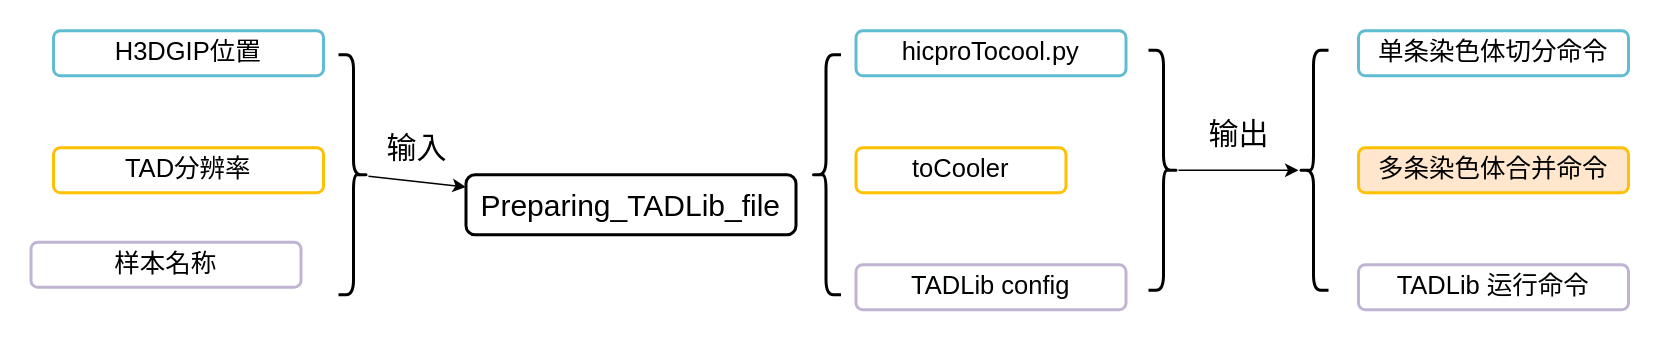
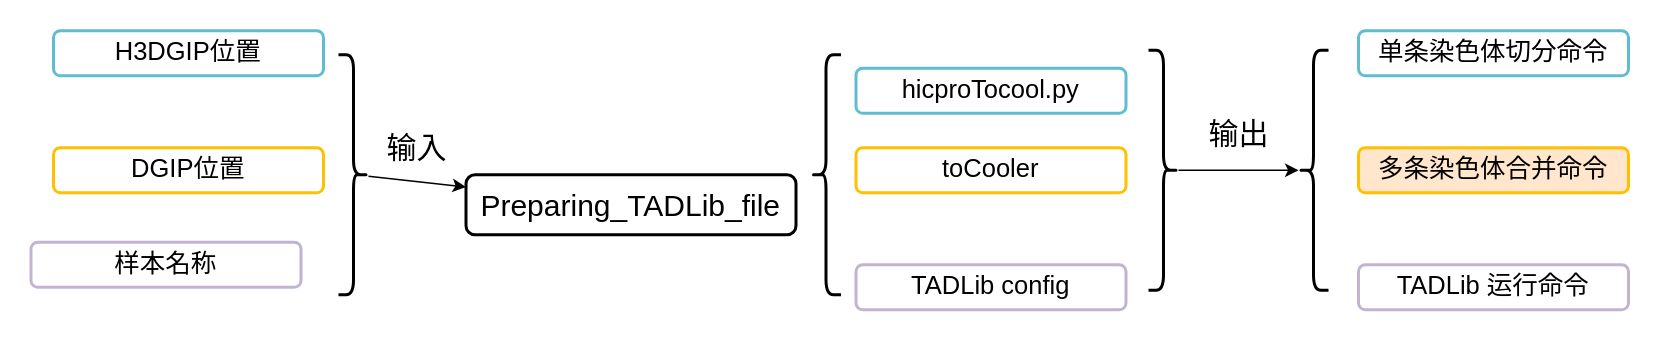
- <mxCell id="4" value="hicproTocool.py" style="rounded=1;whiteSpace=wrap;html=1;strokeWidth=2;fontSize=17;strokeColor=#60BCD1;" parent="1" vertex="1"><mxGeometry x="570" y="20" width="180" height="30" as="geometry" /></mxCell>
+ <mxCell id="4" value="hicproTocool.py" style="rounded=1;whiteSpace=wrap;html=1;strokeWidth=2;fontSize=17;strokeColor=#60BCD1;" parent="1" vertex="1"><mxGeometry x="570" y="45" width="180" height="30" as="geometry" /></mxCell>
- <mxCell id="10" value="TAD分辨率" style="rounded=1;whiteSpace=wrap;html=1;strokeWidth=2;fontSize=17;strokeColor=#FEC000;" vertex="1" parent="1"><mxGeometry x="35" y="98" width="180" height="30" as="geometry" /></mxCell>
+ <mxCell id="10" value="DGIP位置" style="rounded=1;whiteSpace=wrap;html=1;strokeWidth=2;fontSize=17;strokeColor=#FEC000;" vertex="1" parent="1"><mxGeometry x="35" y="98" width="180" height="30" as="geometry" /></mxCell>
- <mxCell id="5" value="toCooler" style="rounded=1;whiteSpace=wrap;html=1;strokeWidth=2;fontSize=17;strokeColor=#FEC000;" parent="1" vertex="1"><mxGeometry x="570" y="98" width="140" height="30" as="geometry" /></mxCell>
+ <mxCell id="5" value="toCooler" style="rounded=1;whiteSpace=wrap;html=1;strokeWidth=2;fontSize=17;strokeColor=#FEC000;" parent="1" vertex="1"><mxGeometry x="570" y="98" width="180" height="30" as="geometry" /></mxCell>
